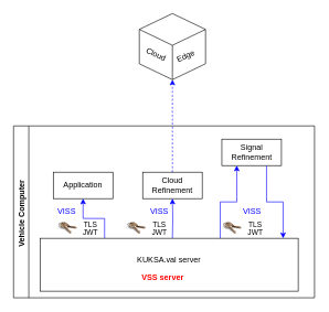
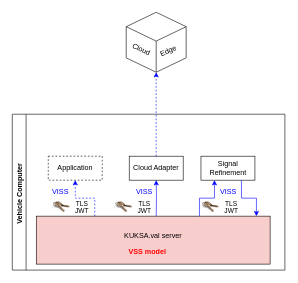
- <mxCell id="17" value="Signal Refinement" style="rounded=0;whiteSpace=wrap;html=1;fontColor=#000000;" parent="2" vertex="1"><mxGeometry x="314.67" y="20" width="90" height="40" as="geometry" /></mxCell>
+ <mxCell id="17" value="Signal Refinement" style="rounded=0;whiteSpace=wrap;html=1;fontColor=#000000;" parent="2" vertex="1"><mxGeometry x="314.67" y="70" width="90" height="40" as="geometry" /></mxCell>
- <mxCell id="3" value="Application" style="rounded=0;whiteSpace=wrap;html=1;fontColor=#000000;" parent="2" vertex="1"><mxGeometry x="60" y="70" width="90" height="40" as="geometry" /></mxCell>
+ <mxCell id="3" value="Application" style="rounded=0;whiteSpace=wrap;html=1;fontColor=#000000;dashed=1;" parent="2" vertex="1"><mxGeometry x="60" y="70" width="90" height="40" as="geometry" /></mxCell>
- <mxCell id="5" value="Cloud Refinement" style="rounded=0;whiteSpace=wrap;html=1;fontColor=#000000;" parent="2" vertex="1"><mxGeometry x="195" y="70" width="90" height="40" as="geometry" /></mxCell>
+ <mxCell id="5" value="Cloud Adapter" style="rounded=0;whiteSpace=wrap;html=1;fontColor=#000000;" parent="2" vertex="1"><mxGeometry x="195" y="70" width="90" height="40" as="geometry" /></mxCell>
- <mxCell id="4" style="edgeStyle=orthogonalEdgeStyle;rounded=0;orthogonalLoop=1;jettySize=auto;html=1;exitX=0.25;exitY=0;exitDx=0;exitDy=0;entryX=0.5;entryY=1;entryDx=0;entryDy=0;strokeColor=#0000FF;" parent="2" source="15" target="3" edge="1"><mxGeometry relative="1" as="geometry" /></mxCell>
+ <mxCell id="4" style="edgeStyle=orthogonalEdgeStyle;rounded=0;orthogonalLoop=1;jettySize=auto;html=1;exitX=0.25;exitY=0;exitDx=0;exitDy=0;entryX=0.5;entryY=1;entryDx=0;entryDy=0;strokeColor=#0000FF;dashed=1;" parent="2" source="15" target="3" edge="1"><mxGeometry relative="1" as="geometry" /></mxCell>
- <mxCell id="15" value="&lt;font color=&quot;#000000&quot;&gt;KUKSA.val server&lt;br&gt;&lt;br&gt;&lt;/font&gt;" style="rounded=0;whiteSpace=wrap;html=1;fontColor=#FF0000;" parent="2" vertex="1"><mxGeometry x="40" y="170" width="390" height="80" as="geometry" /></mxCell>
+ <mxCell id="15" value="&lt;font color=&quot;#000000&quot;&gt;KUKSA.val server&lt;br&gt;&lt;br&gt;&lt;/font&gt;" style="rounded=0;whiteSpace=wrap;html=1;fontColor=#FF0000;fillColor=#f8cecc;" parent="2" vertex="1"><mxGeometry x="40" y="170" width="390" height="80" as="geometry" /></mxCell>
- <mxCell id="16" value="&lt;font color=&quot;#ff0000&quot;&gt;&lt;b&gt;VSS server&lt;/b&gt;&lt;/font&gt;" style="text;html=1;align=center;verticalAlign=middle;resizable=0;points=[];autosize=1;strokeColor=none;fillColor=none;fontColor=#0000FF;" parent="2" vertex="1"><mxGeometry x="184.673" y="220" width="80" height="20" as="geometry" /></mxCell>
+ <mxCell id="16" value="&lt;font color=&quot;#ff0000&quot;&gt;&lt;b&gt;VSS model&lt;/b&gt;&lt;/font&gt;" style="text;html=1;align=center;verticalAlign=middle;resizable=0;points=[];autosize=1;strokeColor=none;fillColor=none;fontColor=#0000FF;" parent="2" vertex="1"><mxGeometry x="184.673" y="220" width="80" height="20" as="geometry" /></mxCell>
